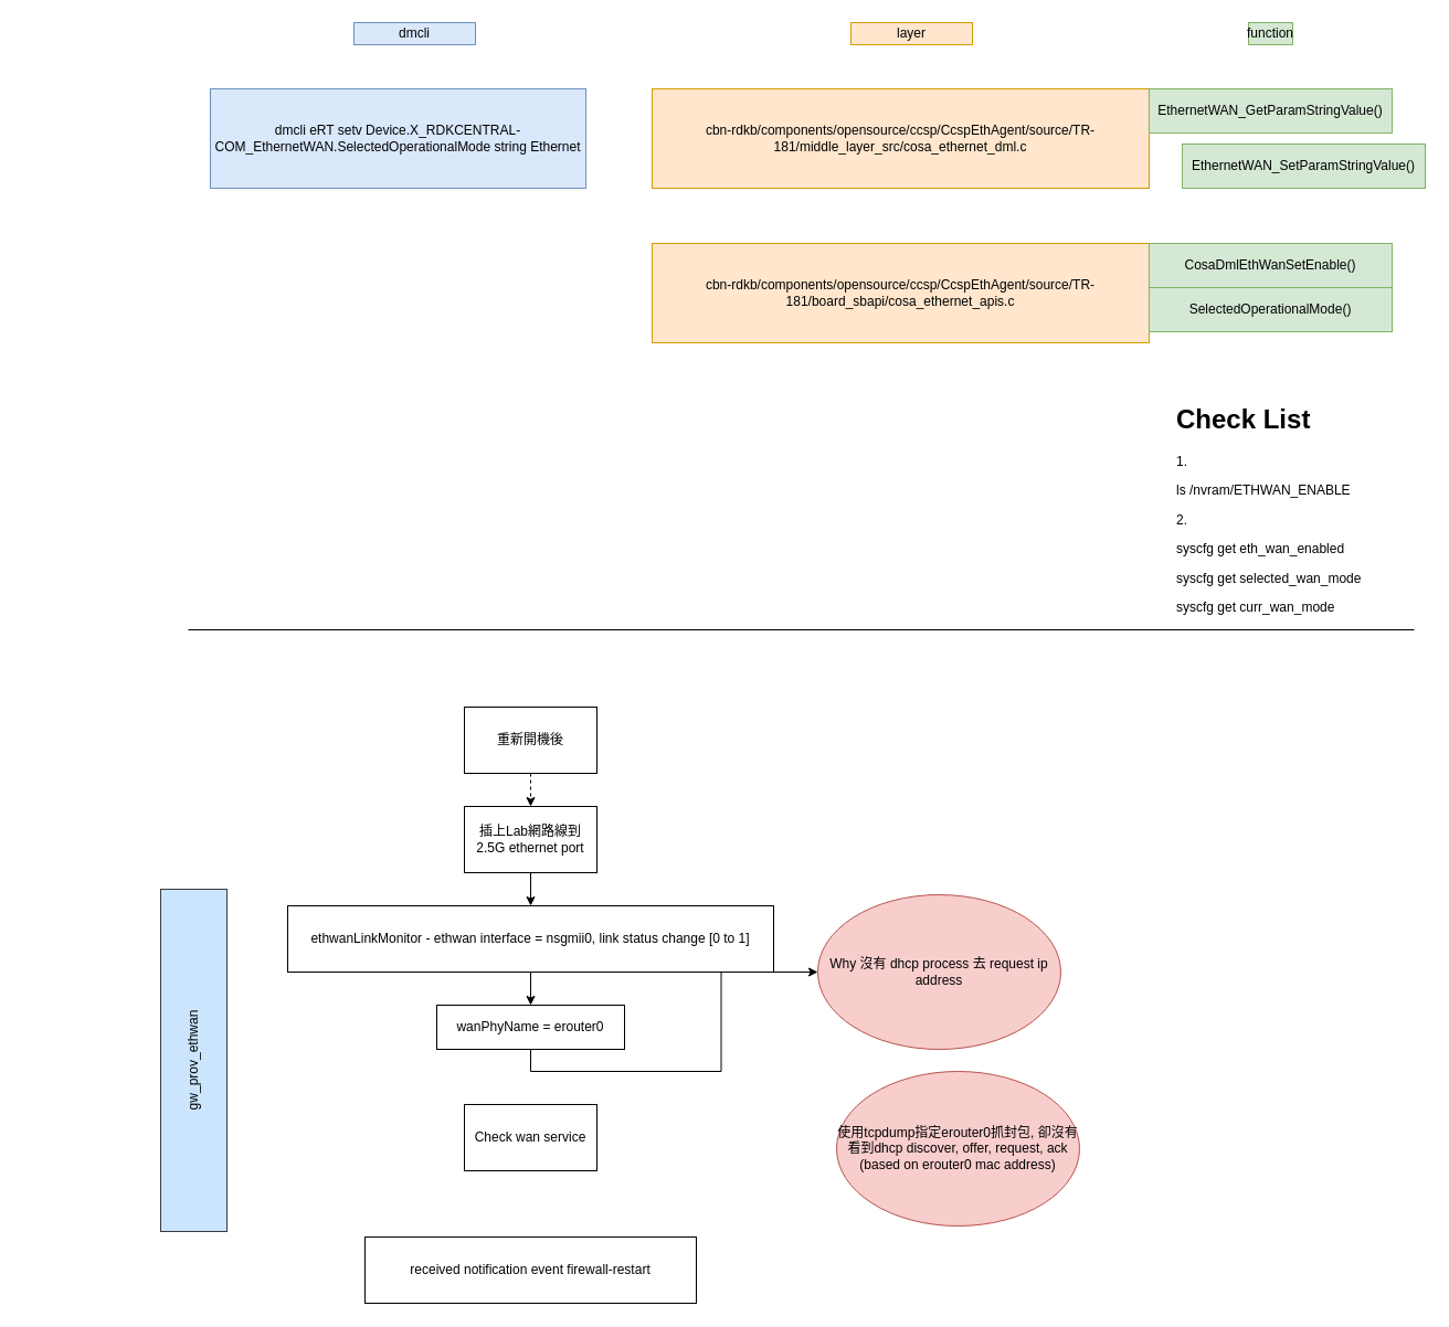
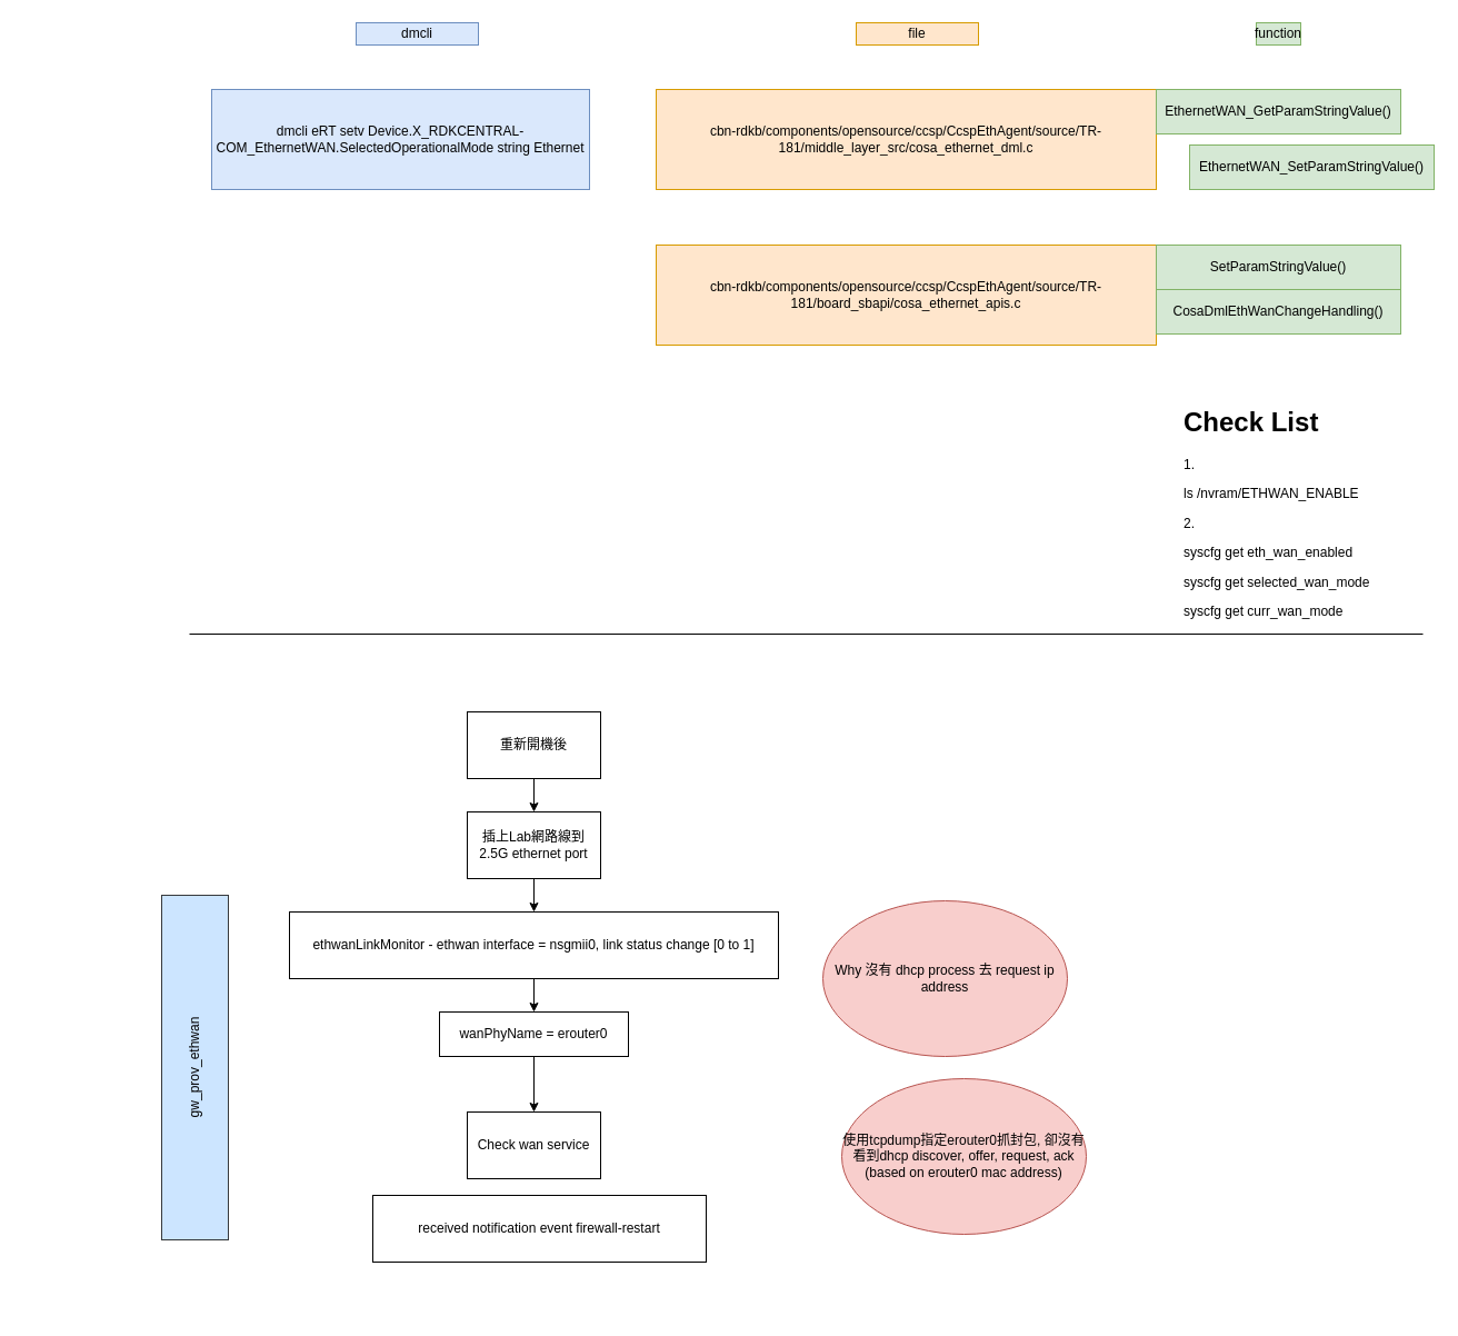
- <mxCell id="5" value="layer" style="text;html=1;strokeColor=#d79b00;fillColor=#ffe6cc;align=center;verticalAlign=middle;whiteSpace=wrap;rounded=0;" vertex="1" parent="1"><mxGeometry x="770" y="20" width="110" height="20" as="geometry" /></mxCell>
+ <mxCell id="5" value="file" style="text;html=1;strokeColor=#d79b00;fillColor=#ffe6cc;align=center;verticalAlign=middle;whiteSpace=wrap;rounded=0;" vertex="1" parent="1"><mxGeometry x="770" y="20" width="110" height="20" as="geometry" /></mxCell>
- <mxCell id="10" value="CosaDmlEthWanSetEnable()" style="rounded=0;whiteSpace=wrap;html=1;fillColor=#d5e8d4;strokeColor=#82b366;" vertex="1" parent="1"><mxGeometry x="1040" y="220" width="220" height="40" as="geometry" /></mxCell>
+ <mxCell id="10" value="SetParamStringValue()" style="rounded=0;whiteSpace=wrap;html=1;fillColor=#d5e8d4;strokeColor=#82b366;" vertex="1" parent="1"><mxGeometry x="1040" y="220" width="220" height="40" as="geometry" /></mxCell>
- <mxCell id="12" value="SelectedOperationalMode()" style="rounded=0;whiteSpace=wrap;html=1;fillColor=#d5e8d4;strokeColor=#82b366;" vertex="1" parent="1"><mxGeometry x="1040" y="260" width="220" height="40" as="geometry" /></mxCell>
+ <mxCell id="12" value="CosaDmlEthWanChangeHandling()" style="rounded=0;whiteSpace=wrap;html=1;fillColor=#d5e8d4;strokeColor=#82b366;" vertex="1" parent="1"><mxGeometry x="1040" y="260" width="220" height="40" as="geometry" /></mxCell>
- <mxCell id="19" style="edgeStyle=orthogonalEdgeStyle;rounded=0;orthogonalLoop=1;jettySize=auto;html=1;exitX=0.5;exitY=1;exitDx=0;exitDy=0;entryX=0.5;entryY=0;entryDx=0;entryDy=0;dashed=1;" edge="1" parent="1" source="20" target="15"><mxGeometry relative="1" as="geometry" /></mxCell>
+ <mxCell id="19" style="edgeStyle=orthogonalEdgeStyle;rounded=0;orthogonalLoop=1;jettySize=auto;html=1;exitX=0.5;exitY=1;exitDx=0;exitDy=0;entryX=0.5;entryY=0;entryDx=0;entryDy=0;" edge="1" parent="1" source="20" target="15"><mxGeometry relative="1" as="geometry" /></mxCell>
- <mxCell id="21" style="edgeStyle=orthogonalEdgeStyle;rounded=0;orthogonalLoop=1;jettySize=auto;html=1;exitX=0.5;exitY=1;exitDx=0;exitDy=0;" edge="1" parent="1" source="22" target="24"><mxGeometry relative="1" as="geometry" /></mxCell>
+ <mxCell id="21" style="edgeStyle=orthogonalEdgeStyle;rounded=0;orthogonalLoop=1;jettySize=auto;html=1;exitX=0.5;exitY=1;exitDx=0;exitDy=0;entryX=0.5;entryY=0;entryDx=0;entryDy=0;" edge="1" parent="1" source="22" target="23"><mxGeometry relative="1" as="geometry" /></mxCell>
- <mxCell id="25" value="received notification event firewall-restart" style="rounded=0;whiteSpace=wrap;html=1;" vertex="1" parent="1"><mxGeometry x="330" y="1120" width="300" height="60" as="geometry" /></mxCell>
+ <mxCell id="25" value="received notification event firewall-restart" style="rounded=0;whiteSpace=wrap;html=1;" vertex="1" parent="1"><mxGeometry x="335" y="1075" width="300" height="60" as="geometry" /></mxCell>
